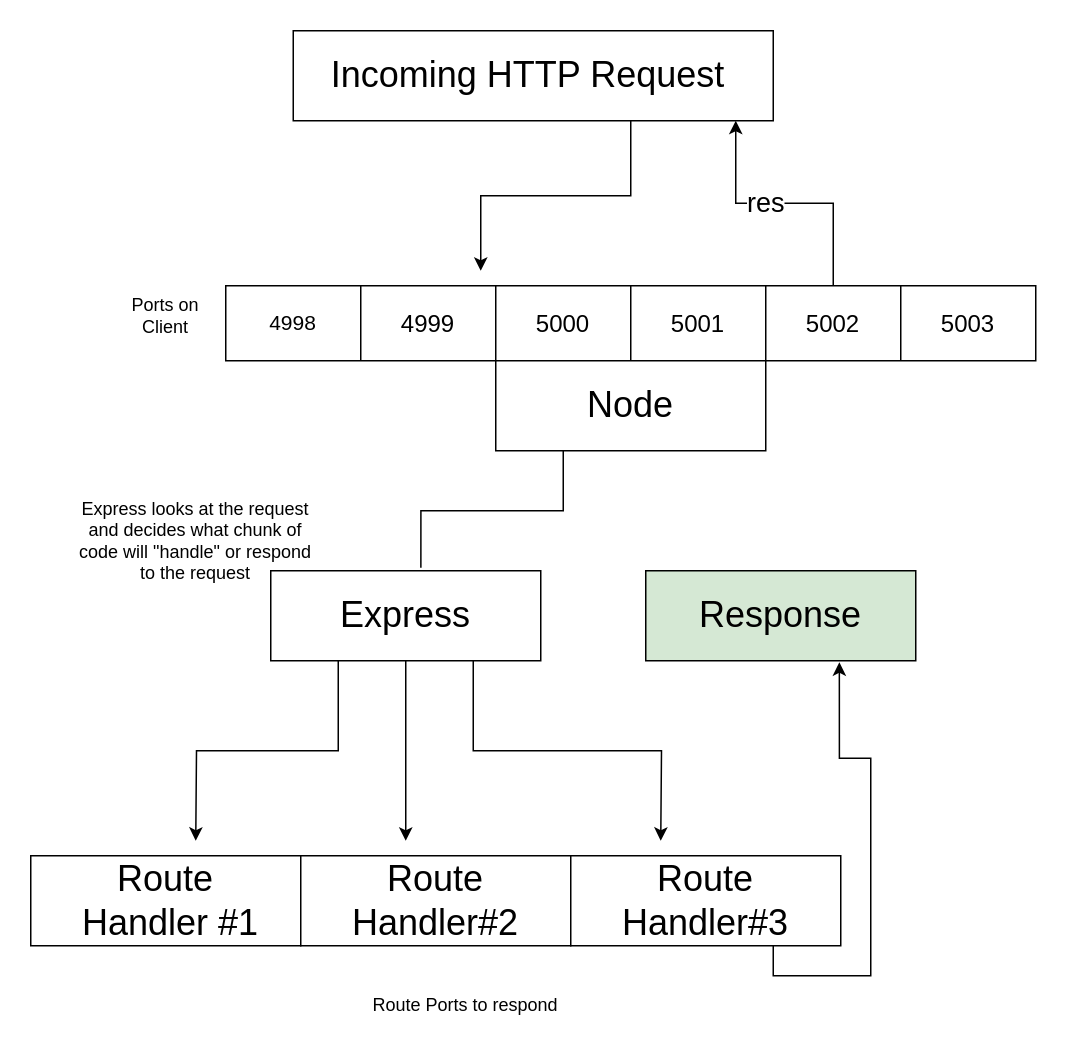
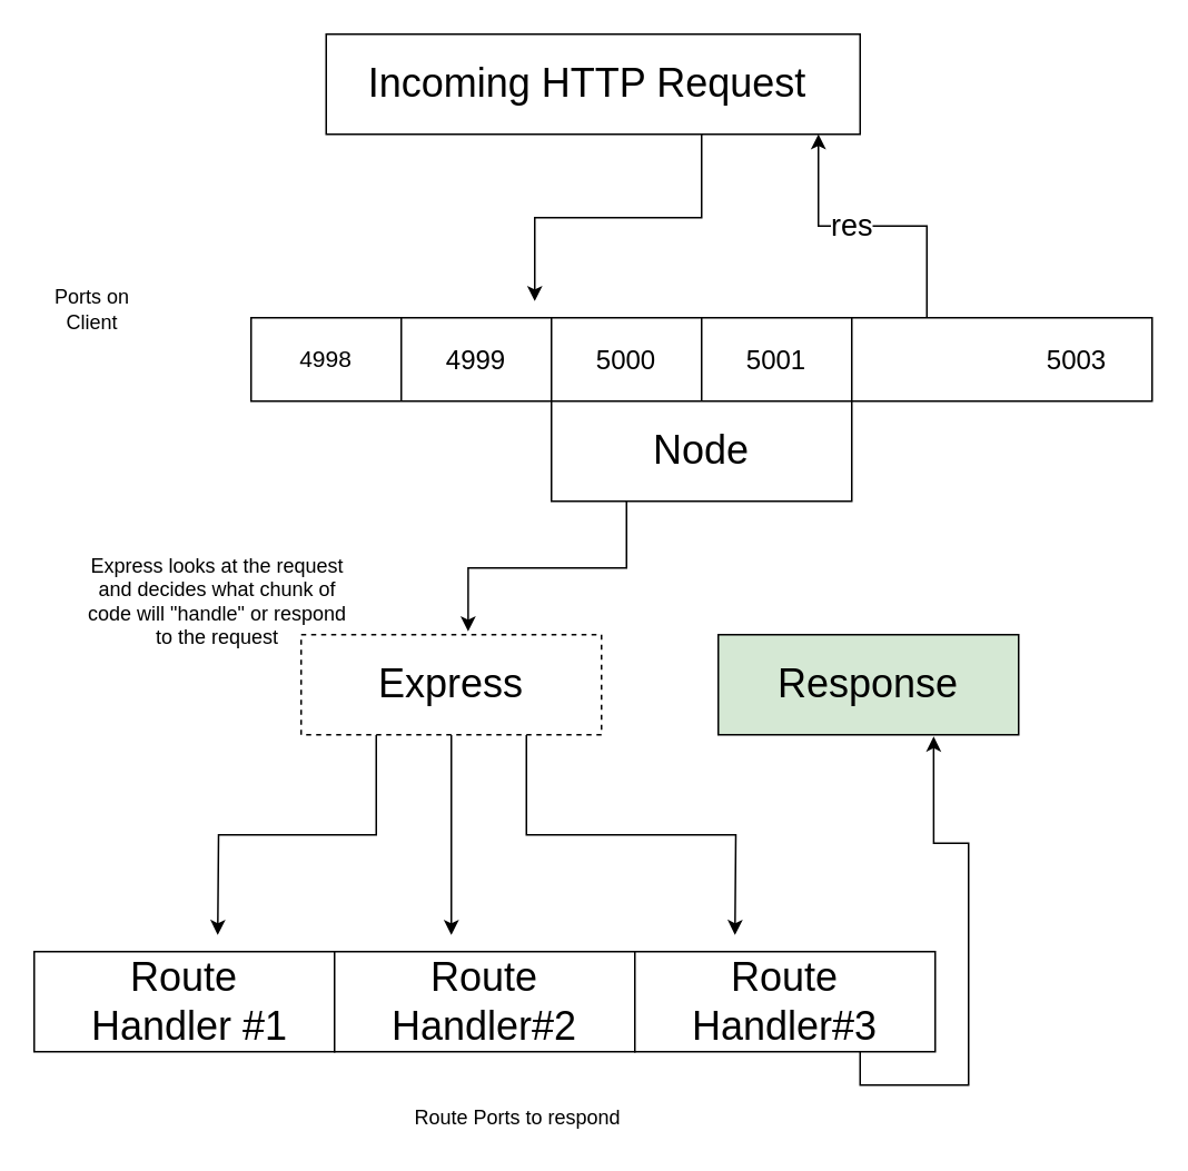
- <mxCell id="29" value="Ports on Client" style="text;html=1;strokeColor=none;fillColor=none;align=center;verticalAlign=middle;whiteSpace=wrap;rounded=0;" vertex="1" parent="1"><mxGeometry x="75" y="200" width="70" height="20" as="geometry" /></mxCell>
+ <mxCell id="29" value="Ports on Client" style="text;html=1;strokeColor=none;fillColor=none;align=center;verticalAlign=middle;whiteSpace=wrap;rounded=0;" vertex="1" parent="1"><mxGeometry x="20" y="175" width="70" height="20" as="geometry" /></mxCell>
- <mxCell id="14" value="&lt;font size=&quot;3&quot;&gt;5002&lt;/font&gt;" style="shape=partialRectangle;html=1;whiteSpace=wrap;connectable=0;fillColor=none;top=0;left=0;bottom=0;right=0;overflow=hidden;" vertex="1" parent="12"><mxGeometry x="90" width="90" height="50" as="geometry" /></mxCell>
- <mxCell id="16" value="" style="edgeStyle=orthogonalEdgeStyle;rounded=0;orthogonalLoop=1;jettySize=auto;html=1;entryX=0.556;entryY=-0.033;entryDx=0;entryDy=0;entryPerimeter=0;exitX=0.25;exitY=1;exitDx=0;exitDy=0;endArrow=none;" edge="1" parent="1" source="17" target="21"><mxGeometry relative="1" as="geometry"><mxPoint x="280" y="350" as="targetPoint" /><Array as="points"><mxPoint x="375" y="340" /><mxPoint x="280" y="340" /></Array></mxGeometry></mxCell>
+ <mxCell id="16" value="" style="edgeStyle=orthogonalEdgeStyle;rounded=0;orthogonalLoop=1;jettySize=auto;html=1;entryX=0.556;entryY=-0.033;entryDx=0;entryDy=0;entryPerimeter=0;exitX=0.25;exitY=1;exitDx=0;exitDy=0;" edge="1" parent="1" source="17" target="21"><mxGeometry relative="1" as="geometry"><mxPoint x="280" y="350" as="targetPoint" /><Array as="points"><mxPoint x="375" y="340" /><mxPoint x="280" y="340" /></Array></mxGeometry></mxCell>
- <mxCell id="21" value="&lt;font style=&quot;font-size: 24px&quot;&gt;Express&lt;/font&gt;" style="rounded=0;whiteSpace=wrap;html=1;" vertex="1" parent="1"><mxGeometry x="180" y="380" width="180" height="60" as="geometry" /></mxCell>
+ <mxCell id="21" value="&lt;font style=&quot;font-size: 24px&quot;&gt;Express&lt;/font&gt;" style="rounded=0;whiteSpace=wrap;html=1;dashed=1;" vertex="1" parent="1"><mxGeometry x="180" y="380" width="180" height="60" as="geometry" /></mxCell>
